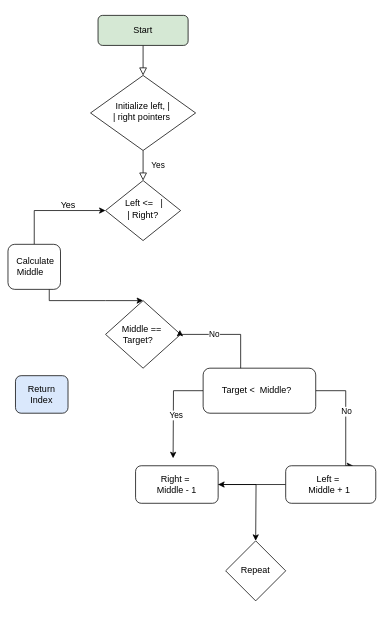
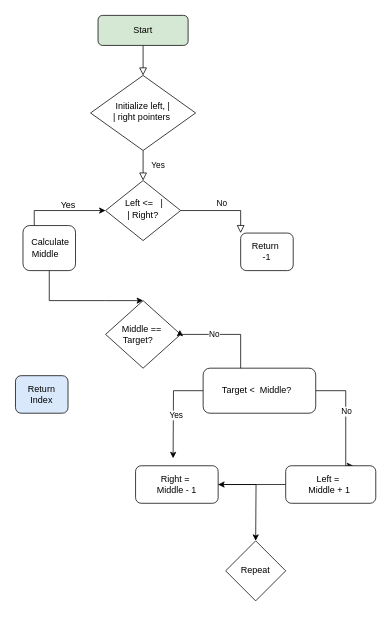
+ <mxCell id="6" value="No" style="edgeStyle=orthogonalEdgeStyle;rounded=0;html=1;jettySize=auto;orthogonalLoop=1;fontSize=11;endArrow=block;endFill=0;endSize=8;strokeWidth=1;shadow=0;labelBackgroundColor=none;" parent="1" source="7" target="11" edge="1"><mxGeometry x="0.006" y="10" relative="1" as="geometry"><mxPoint as="offset" /><Array as="points"><mxPoint x="320" y="280" /></Array></mxGeometry></mxCell>
+ <mxCell id="11" value="Return&amp;nbsp;&lt;div&gt;-1&lt;/div&gt;" style="rounded=1;whiteSpace=wrap;html=1;fontSize=12;glass=0;strokeWidth=1;shadow=0;" parent="1" vertex="1"><mxGeometry x="320" y="310" width="70" height="50" as="geometry" /></mxCell>
- <mxCell id="10" value="&amp;nbsp;Calculate&lt;div&gt;Middle&amp;nbsp; &amp;nbsp;&lt;br&gt;&lt;/div&gt;" style="rounded=1;whiteSpace=wrap;html=1;fontSize=12;glass=0;strokeWidth=1;shadow=0;" parent="1" vertex="1"><mxGeometry x="10" y="325" width="70" height="60" as="geometry" /></mxCell>
+ <mxCell id="10" value="&amp;nbsp;Calculate&lt;div&gt;Middle&amp;nbsp; &amp;nbsp;&lt;br&gt;&lt;/div&gt;" style="rounded=1;whiteSpace=wrap;html=1;fontSize=12;glass=0;strokeWidth=1;shadow=0;" parent="1" vertex="1"><mxGeometry x="30" y="300" width="70" height="60" as="geometry" /></mxCell>
